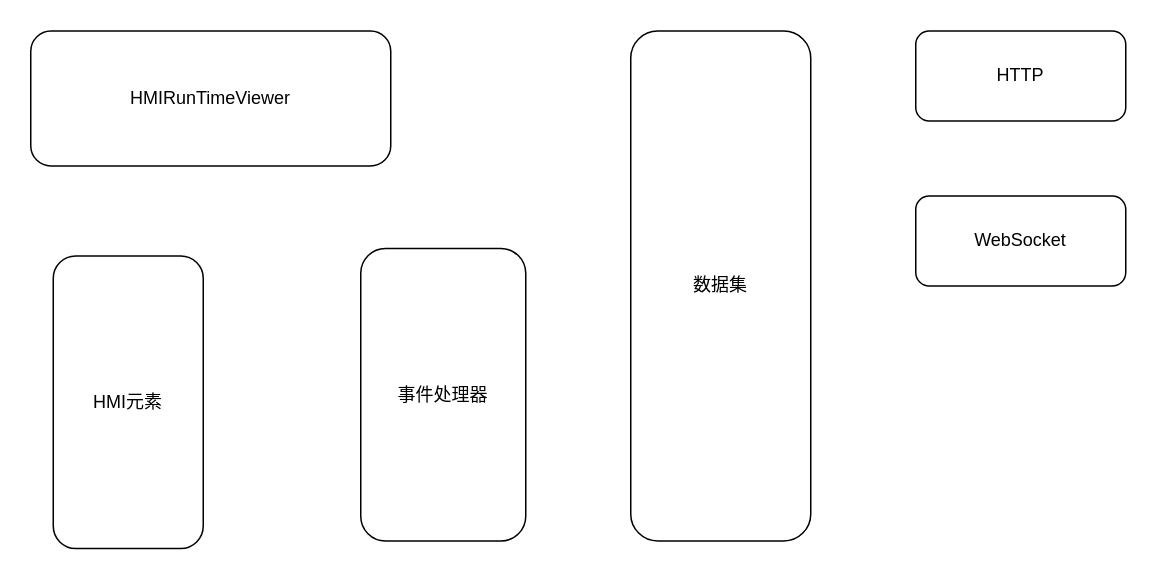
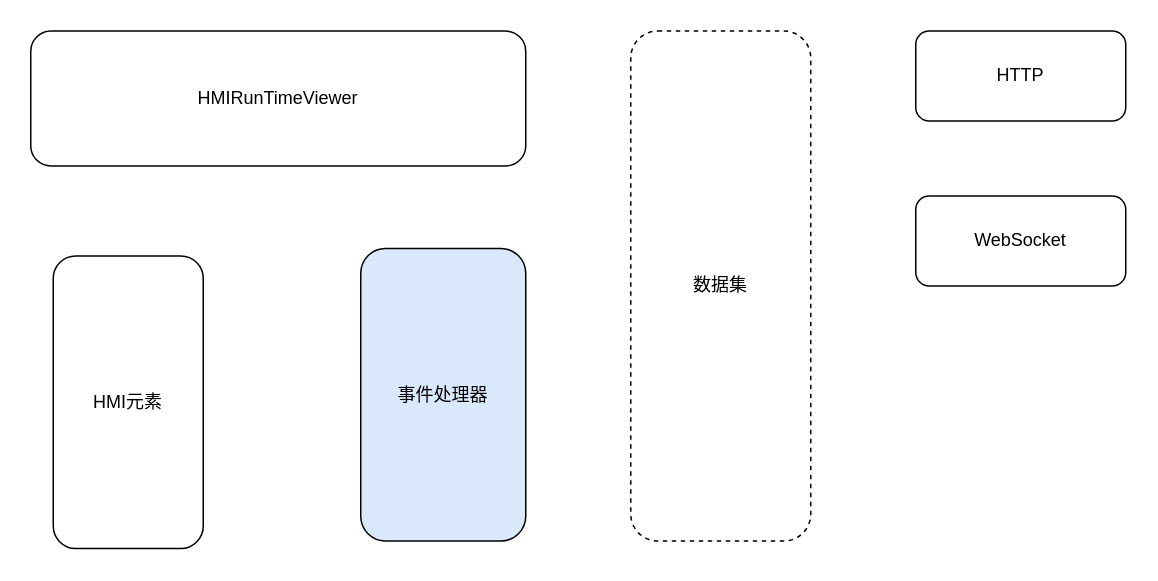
- <mxCell id="2" value="HMIRunTimeViewer" style="rounded=1;whiteSpace=wrap;html=1;" vertex="1" parent="1"><mxGeometry x="20" y="20" width="240" height="90" as="geometry" /></mxCell>
+ <mxCell id="2" value="HMIRunTimeViewer" style="rounded=1;whiteSpace=wrap;html=1;" vertex="1" parent="1"><mxGeometry x="20" y="20" width="330" height="90" as="geometry" /></mxCell>
- <mxCell id="4" value="数据集" style="rounded=1;whiteSpace=wrap;html=1;" vertex="1" parent="1"><mxGeometry x="420" y="20" width="120" height="340" as="geometry" /></mxCell>
+ <mxCell id="4" value="数据集" style="rounded=1;whiteSpace=wrap;html=1;dashed=1;" vertex="1" parent="1"><mxGeometry x="420" y="20" width="120" height="340" as="geometry" /></mxCell>
- <mxCell id="6" value="事件处理器" style="rounded=1;whiteSpace=wrap;html=1;" vertex="1" parent="1"><mxGeometry x="240" y="165" width="110" height="195" as="geometry" /></mxCell>
+ <mxCell id="6" value="事件处理器" style="rounded=1;whiteSpace=wrap;html=1;fillColor=#dae8fc;" vertex="1" parent="1"><mxGeometry x="240" y="165" width="110" height="195" as="geometry" /></mxCell>
